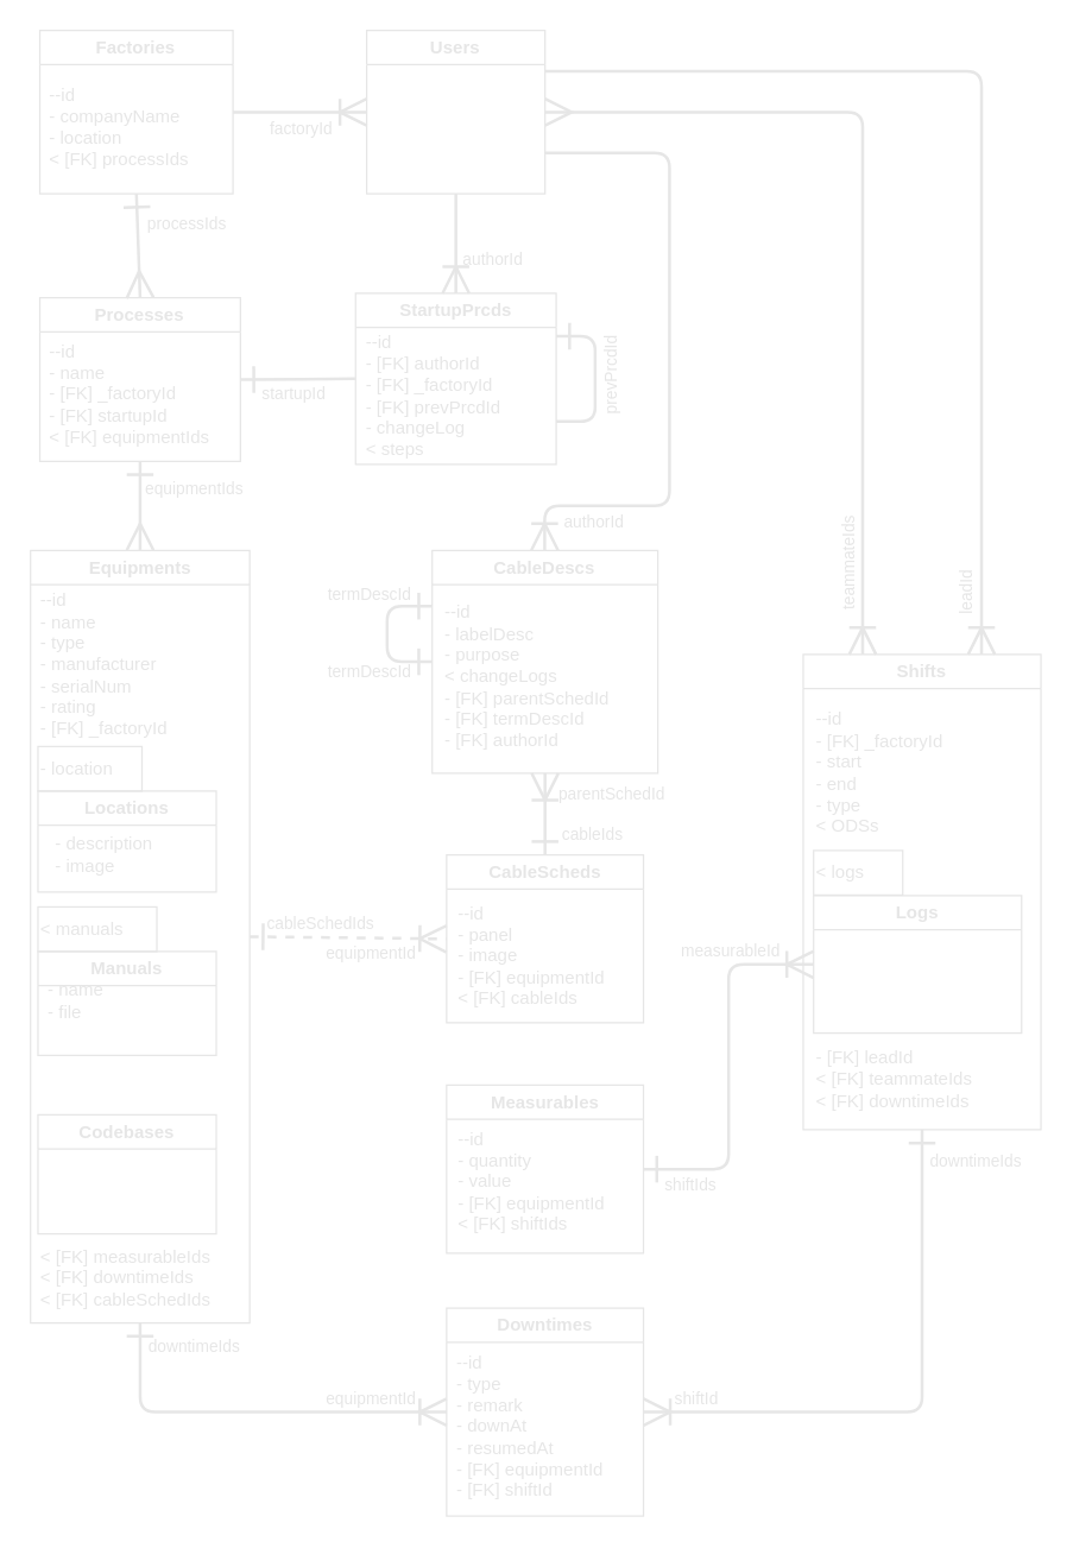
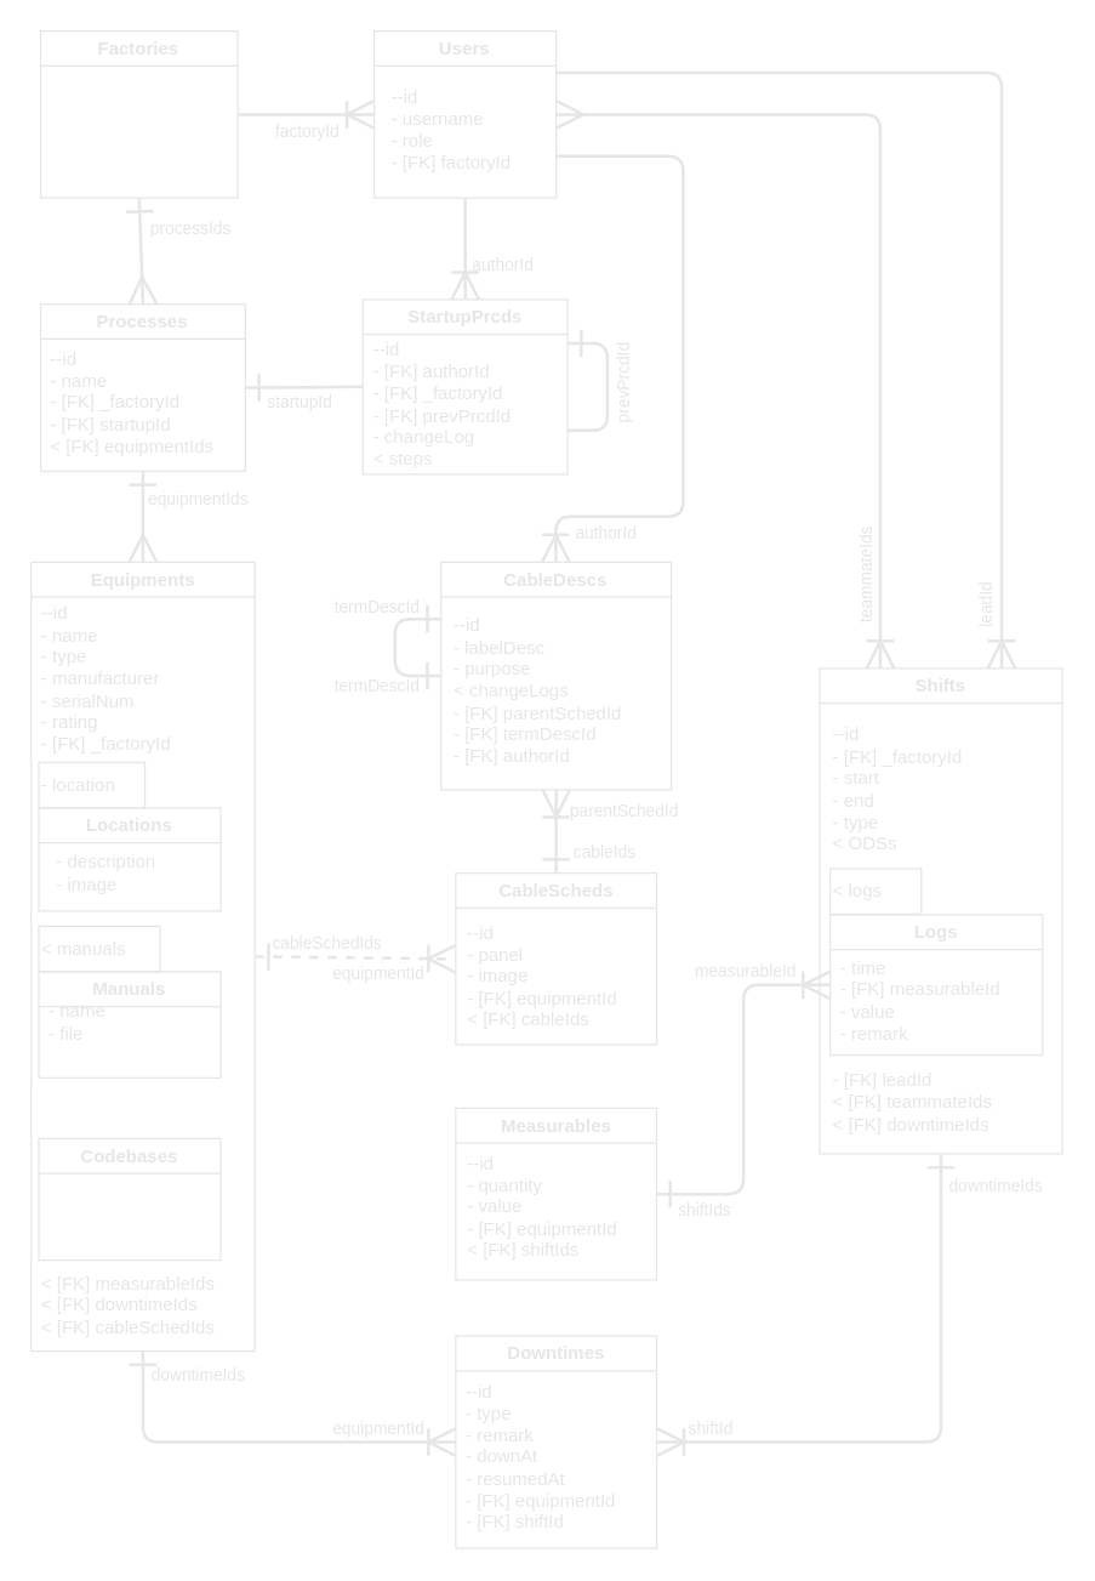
- <mxCell id="7" value="--id&lt;br&gt;- companyName&lt;br&gt;- location&lt;br&gt;&amp;lt; [FK] processIds" style="text;html=1;align=left;verticalAlign=middle;resizable=0;points=[];autosize=1;strokeColor=none;fillColor=none;fontColor=#E6E6E6;labelBackgroundColor=none;" parent="6" vertex="1"><mxGeometry x="5" y="30" width="120" height="70" as="geometry" /></mxCell>
+ <mxCell id="11" value="--id&lt;br&gt;- username&lt;br&gt;- role&lt;br&gt;- [FK] factoryId" style="text;html=1;align=left;verticalAlign=middle;resizable=0;points=[];autosize=1;strokeColor=none;fillColor=none;fontColor=#E6E6E6;labelBackgroundColor=none;" parent="10" vertex="1"><mxGeometry x="10" y="30" width="100" height="70" as="geometry" /></mxCell>
+ <mxCell id="67" value="- time&lt;br&gt;- [FK] measurableId&lt;br&gt;- value&lt;br&gt;- remark" style="text;html=1;align=left;verticalAlign=middle;resizable=0;points=[];autosize=1;strokeColor=none;fillColor=none;fontColor=#E6E6E6;labelBackgroundColor=none;" parent="66" vertex="1"><mxGeometry x="5" y="21.607" width="130" height="70" as="geometry" /></mxCell>
